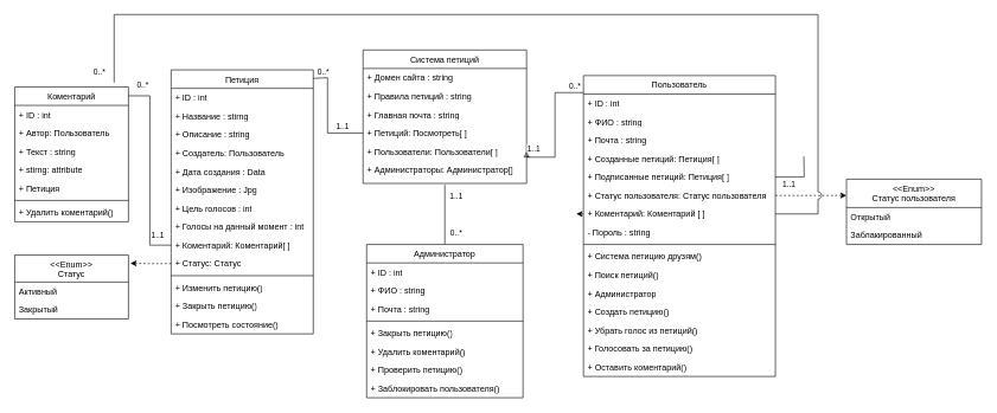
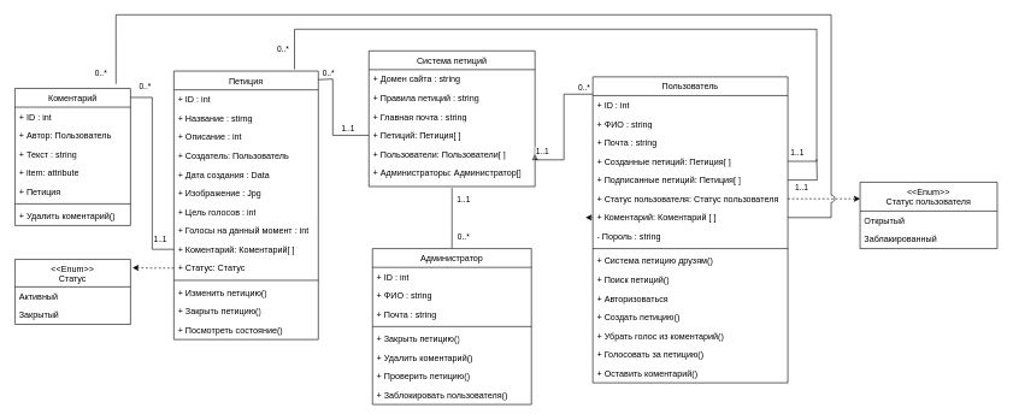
+ <mxCell id="54" style="edgeStyle=orthogonalEdgeStyle;rounded=0;orthogonalLoop=1;jettySize=auto;html=1;endArrow=none;endFill=0;entryX=0.835;entryY=-0.007;entryDx=0;entryDy=0;entryPerimeter=0;" parent="1" source="38" target="9" edge="1"><mxGeometry relative="1" as="geometry"><Array as="points"><mxPoint x="1130" y="223" /><mxPoint x="1130" y="40" /><mxPoint x="407" y="40" /></Array><mxPoint x="407" y="90" as="targetPoint" /></mxGeometry></mxCell>
+ <mxCell id="55" value="1..1" style="edgeLabel;html=1;align=center;verticalAlign=middle;resizable=0;points=[];" parent="54" vertex="1" connectable="0"><mxGeometry x="-0.976" relative="1" as="geometry"><mxPoint y="-13" as="offset" /></mxGeometry></mxCell>
+ <mxCell id="56" value="0..*" style="edgeLabel;html=1;align=center;verticalAlign=middle;resizable=0;points=[];" parent="54" vertex="1" connectable="0"><mxGeometry x="0.947" relative="1" as="geometry"><mxPoint x="-17" y="-2" as="offset" /></mxGeometry></mxCell>
- <mxCell id="6" value="+ Петиций: Посмотреть[ ]&amp;nbsp;" style="text;strokeColor=none;fillColor=none;align=left;verticalAlign=top;spacingLeft=4;spacingRight=4;overflow=hidden;rotatable=0;points=[[0,0.5],[1,0.5]];portConstraint=eastwest;whiteSpace=wrap;html=1;" parent="2" vertex="1"><mxGeometry y="104" width="230" height="26" as="geometry" /></mxCell>
+ <mxCell id="6" value="+ Петиций: Петиция[ ]&amp;nbsp;" style="text;strokeColor=none;fillColor=none;align=left;verticalAlign=top;spacingLeft=4;spacingRight=4;overflow=hidden;rotatable=0;points=[[0,0.5],[1,0.5]];portConstraint=eastwest;whiteSpace=wrap;html=1;" parent="2" vertex="1"><mxGeometry y="104" width="230" height="26" as="geometry" /></mxCell>
- <mxCell id="12" value="+ Описание : string&amp;nbsp;" style="text;strokeColor=none;fillColor=none;align=left;verticalAlign=top;spacingLeft=4;spacingRight=4;overflow=hidden;rotatable=0;points=[[0,0.5],[1,0.5]];portConstraint=eastwest;whiteSpace=wrap;html=1;" parent="9" vertex="1"><mxGeometry y="78" width="200" height="26" as="geometry" /></mxCell>
+ <mxCell id="12" value="+ Описание : int&amp;nbsp;" style="text;strokeColor=none;fillColor=none;align=left;verticalAlign=top;spacingLeft=4;spacingRight=4;overflow=hidden;rotatable=0;points=[[0,0.5],[1,0.5]];portConstraint=eastwest;whiteSpace=wrap;html=1;" parent="9" vertex="1"><mxGeometry y="78" width="200" height="26" as="geometry" /></mxCell>
- <mxCell id="77" value="+ stirng: attribute" style="text;strokeColor=none;fillColor=none;align=left;verticalAlign=top;spacingLeft=4;spacingRight=4;overflow=hidden;rotatable=0;points=[[0,0.5],[1,0.5]];portConstraint=eastwest;whiteSpace=wrap;html=1;" parent="73" vertex="1"><mxGeometry y="104" width="160" height="26" as="geometry" /></mxCell>
+ <mxCell id="77" value="+ item: attribute" style="text;strokeColor=none;fillColor=none;align=left;verticalAlign=top;spacingLeft=4;spacingRight=4;overflow=hidden;rotatable=0;points=[[0,0.5],[1,0.5]];portConstraint=eastwest;whiteSpace=wrap;html=1;" parent="73" vertex="1"><mxGeometry y="104" width="160" height="26" as="geometry" /></mxCell>
- <mxCell id="49" value="+ Администратор" style="text;strokeColor=none;fillColor=none;align=left;verticalAlign=top;spacingLeft=4;spacingRight=4;overflow=hidden;rotatable=0;points=[[0,0.5],[1,0.5]];portConstraint=eastwest;whiteSpace=wrap;html=1;" parent="34" vertex="1"><mxGeometry y="294" width="270" height="26" as="geometry" /></mxCell>
+ <mxCell id="49" value="+ Авторизоваться" style="text;strokeColor=none;fillColor=none;align=left;verticalAlign=top;spacingLeft=4;spacingRight=4;overflow=hidden;rotatable=0;points=[[0,0.5],[1,0.5]];portConstraint=eastwest;whiteSpace=wrap;html=1;" parent="34" vertex="1"><mxGeometry y="294" width="270" height="26" as="geometry" /></mxCell>
- <mxCell id="51" value="+ Убрать голос из петиций()" style="text;strokeColor=none;fillColor=none;align=left;verticalAlign=top;spacingLeft=4;spacingRight=4;overflow=hidden;rotatable=0;points=[[0,0.5],[1,0.5]];portConstraint=eastwest;whiteSpace=wrap;html=1;" parent="34" vertex="1"><mxGeometry y="346" width="270" height="26" as="geometry" /></mxCell>
+ <mxCell id="51" value="+ Убрать голос из коментарий()" style="text;strokeColor=none;fillColor=none;align=left;verticalAlign=top;spacingLeft=4;spacingRight=4;overflow=hidden;rotatable=0;points=[[0,0.5],[1,0.5]];portConstraint=eastwest;whiteSpace=wrap;html=1;" parent="34" vertex="1"><mxGeometry y="346" width="270" height="26" as="geometry" /></mxCell>
